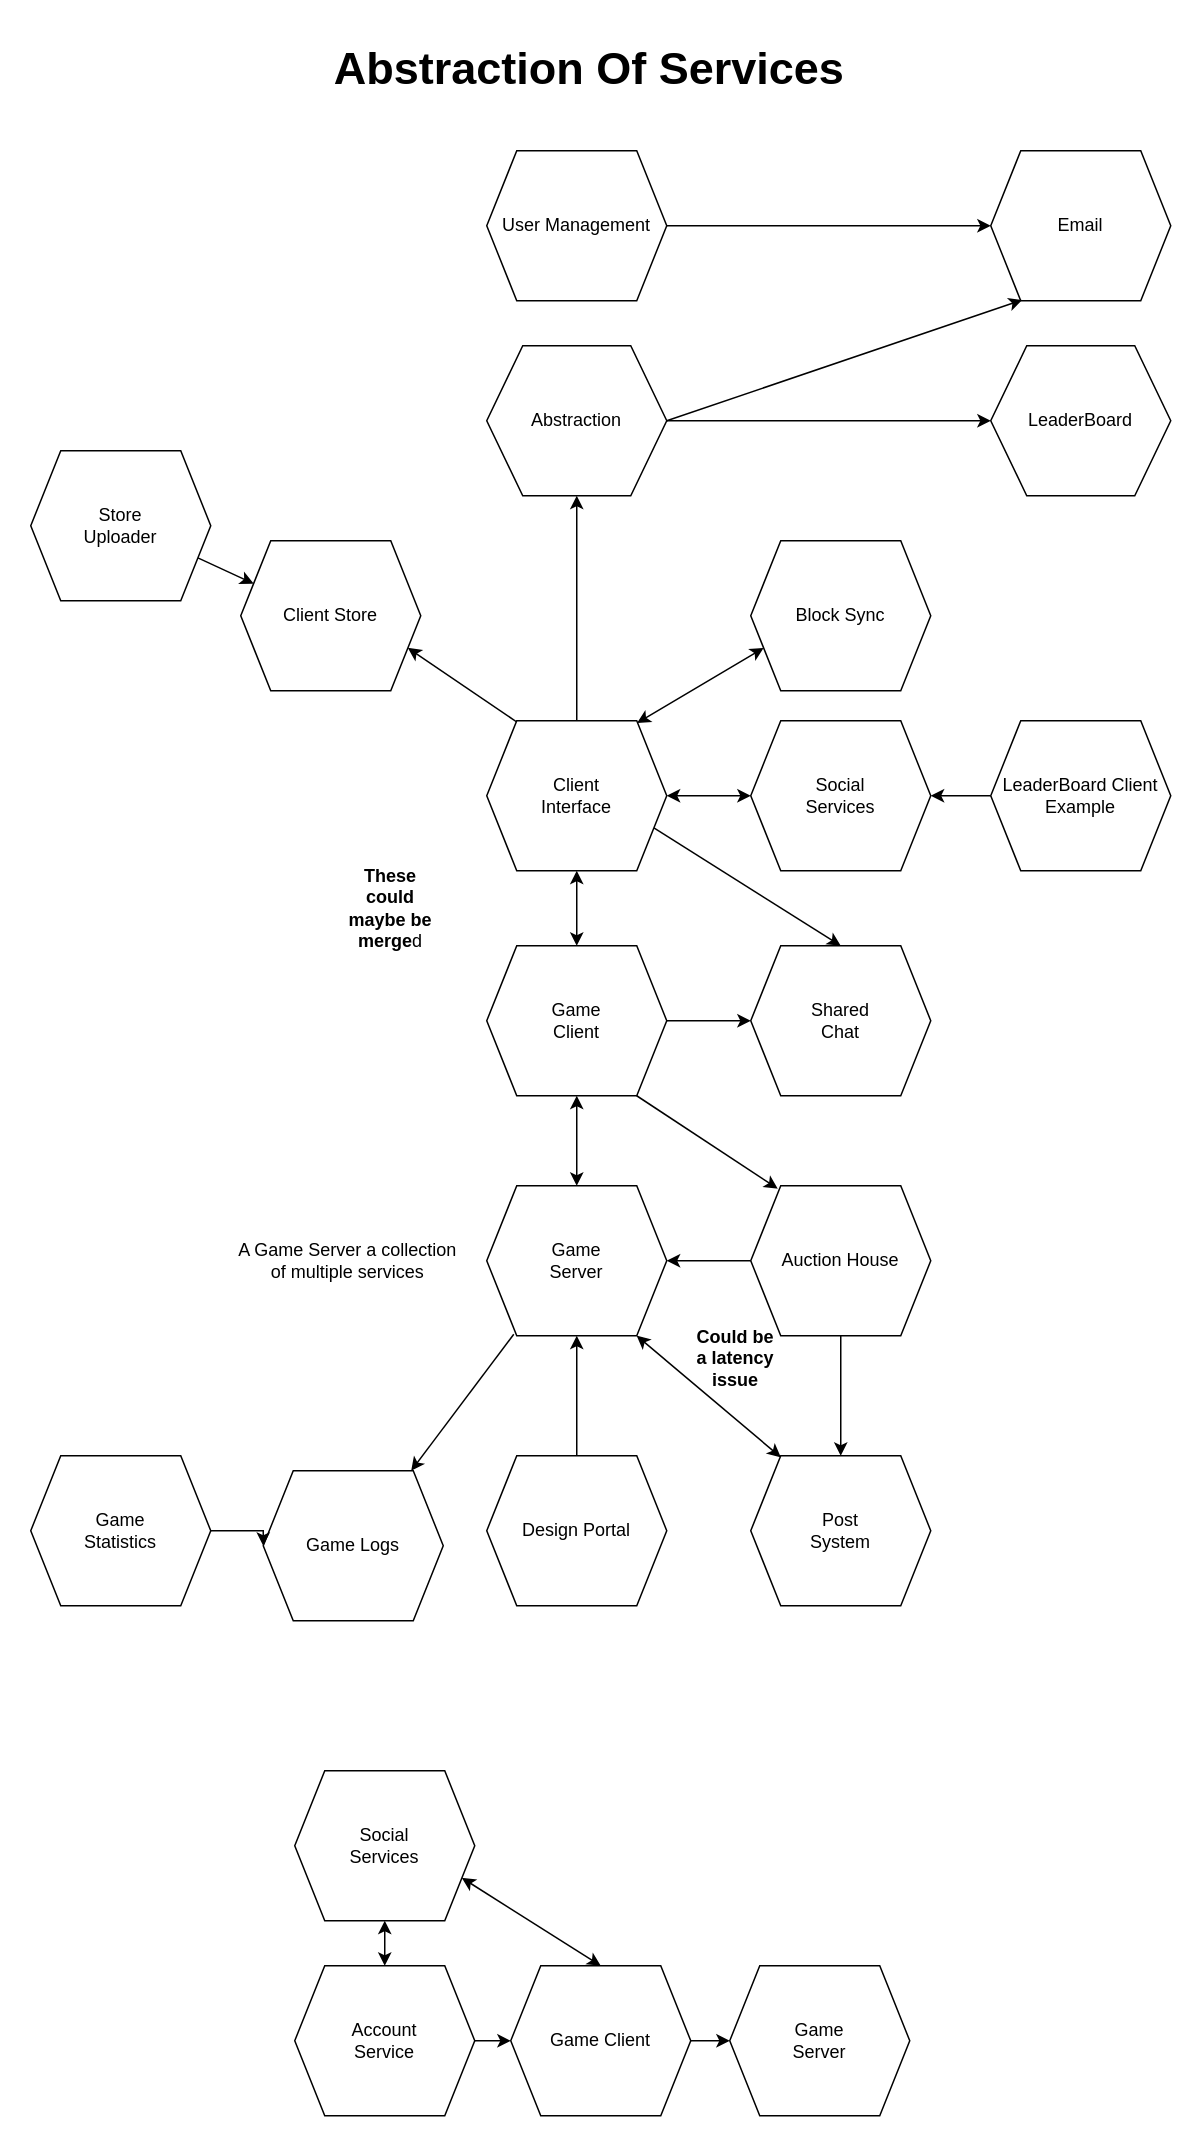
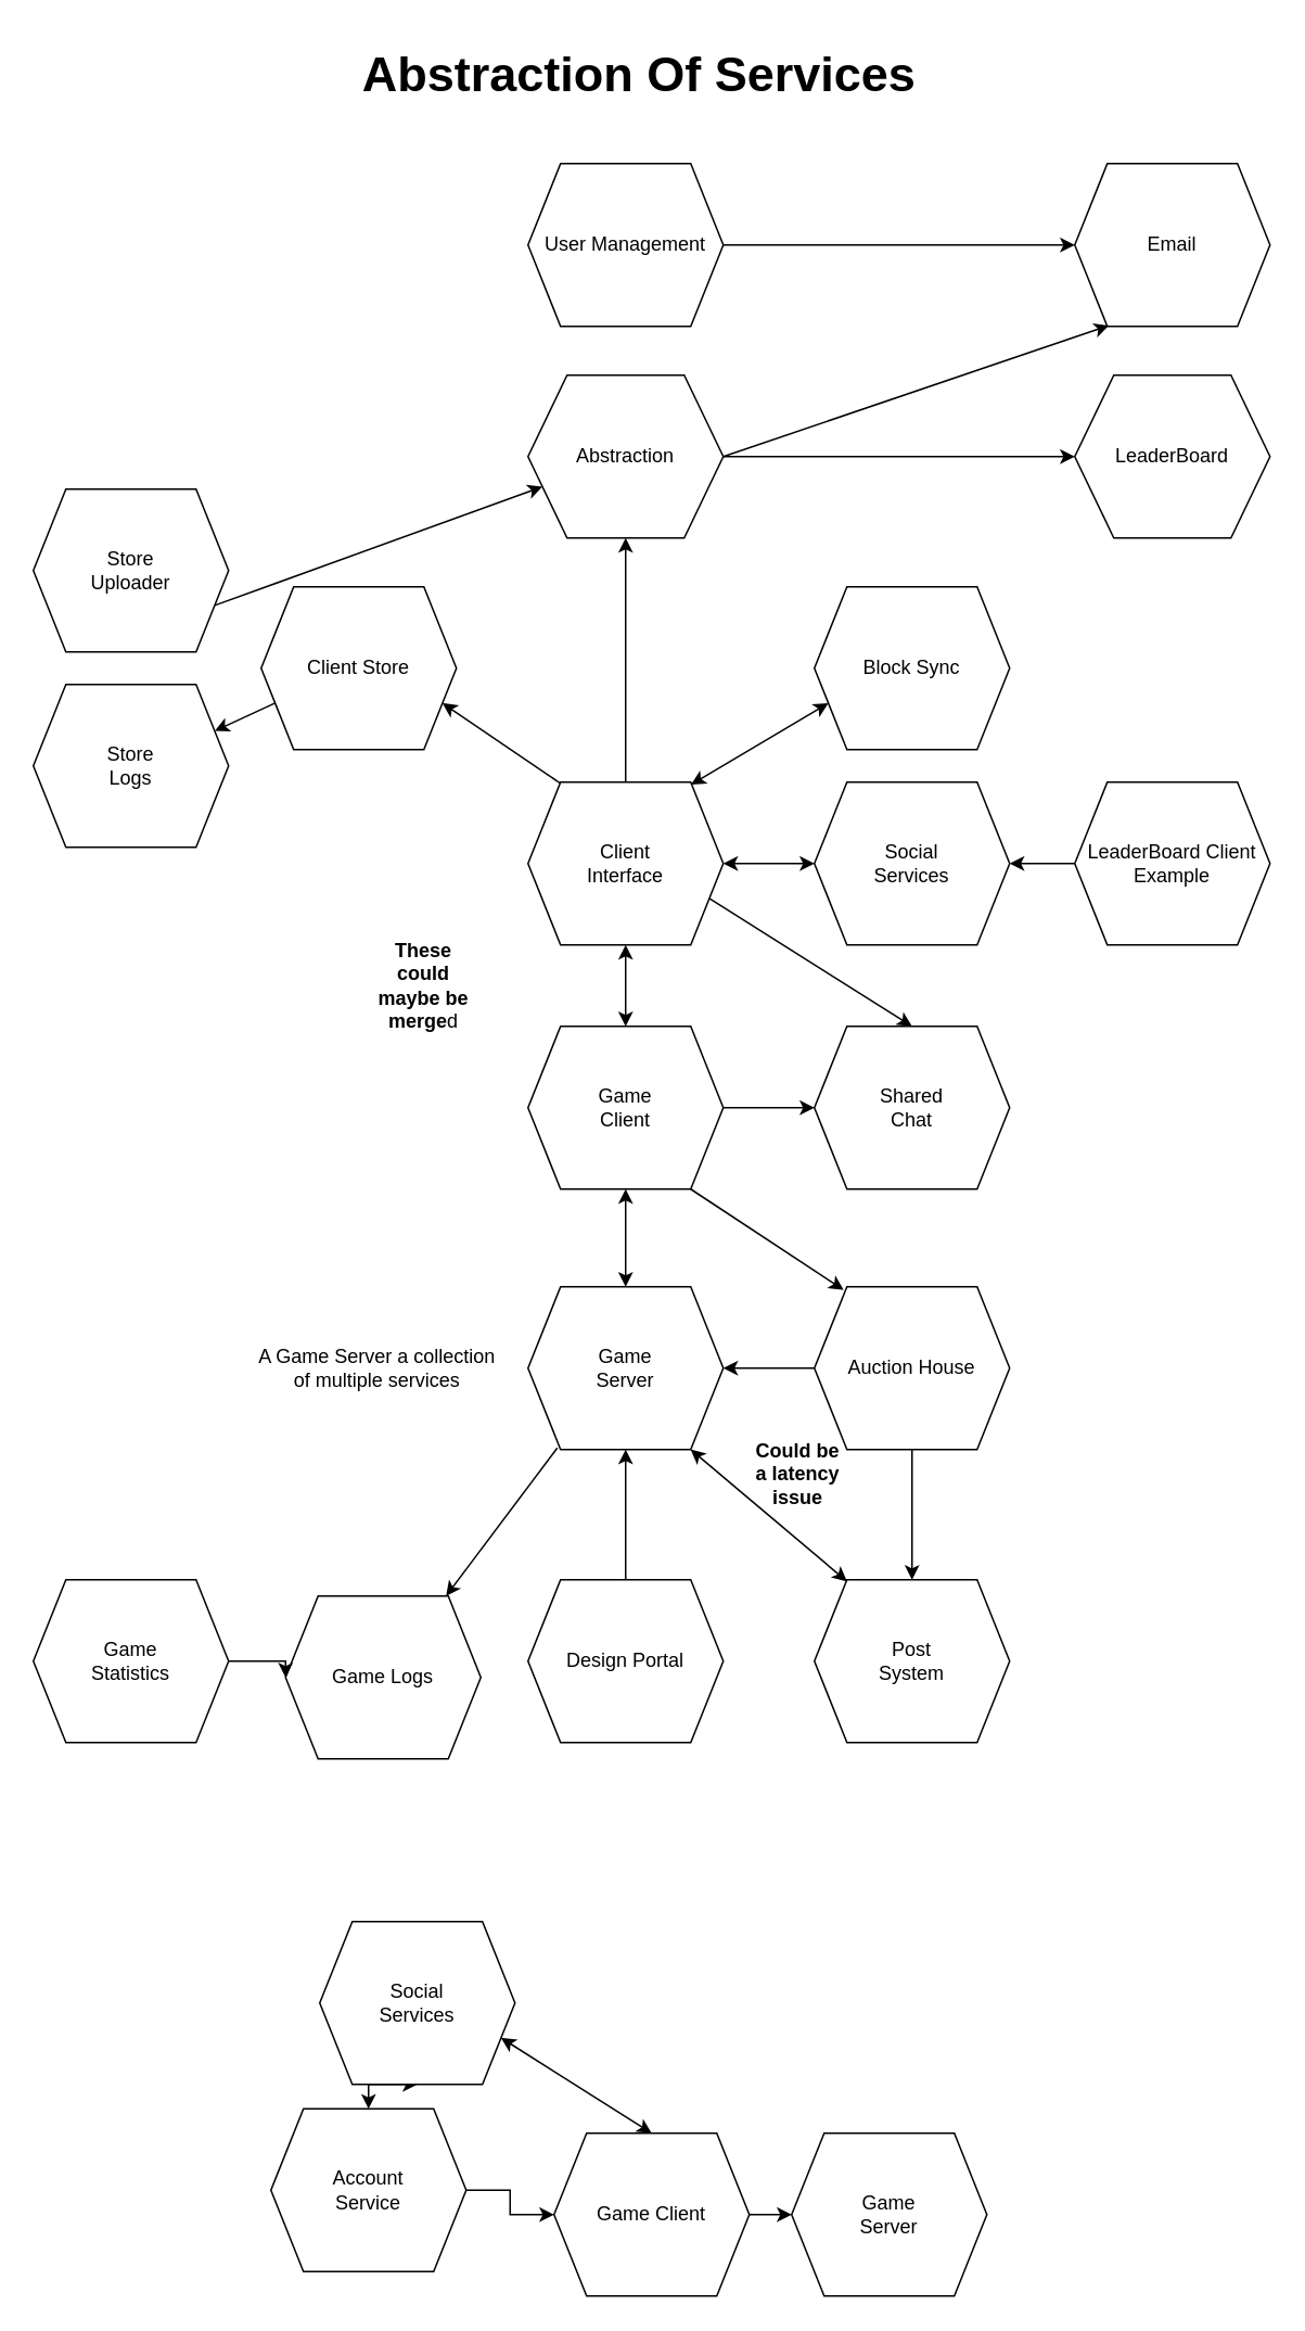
- <mxCell id="29" style="rounded=0;orthogonalLoop=1;jettySize=auto;html=1;exitX=1;exitY=0.75;exitDx=0;exitDy=0;entryX=0;entryY=0.25;entryDx=0;entryDy=0;" parent="1" source="30" target="27" edge="1"><mxGeometry relative="1" as="geometry" /></mxCell>
+ <mxCell id="29" style="rounded=0;orthogonalLoop=1;jettySize=auto;html=1;exitX=1;exitY=0.75;exitDx=0;exitDy=0;" parent="1" source="30" target="51" edge="1"><mxGeometry relative="1" as="geometry" /></mxCell>
+ <mxCell id="26" style="rounded=0;orthogonalLoop=1;jettySize=auto;html=1;exitX=0;exitY=0.75;exitDx=0;exitDy=0;entryX=1;entryY=0.25;entryDx=0;entryDy=0;" parent="1" source="27" target="45" edge="1"><mxGeometry relative="1" as="geometry" /></mxCell>
+ <mxCell id="45" value="Store&lt;br&gt;Logs" style="shape=hexagon;perimeter=hexagonPerimeter2;whiteSpace=wrap;html=1;fixedSize=1;" parent="1" vertex="1"><mxGeometry x="20" y="420" width="120" height="100" as="geometry" /></mxCell>
- <mxCell id="34" value="Account&lt;br&gt;Service" style="shape=hexagon;perimeter=hexagonPerimeter2;whiteSpace=wrap;html=1;fixedSize=1;" parent="1" vertex="1"><mxGeometry x="196" y="1310" width="120" height="100" as="geometry" /></mxCell>
+ <mxCell id="34" value="Account&lt;br&gt;Service" style="shape=hexagon;perimeter=hexagonPerimeter2;whiteSpace=wrap;html=1;fixedSize=1;" parent="1" vertex="1"><mxGeometry x="166" y="1295" width="120" height="100" as="geometry" /></mxCell>
